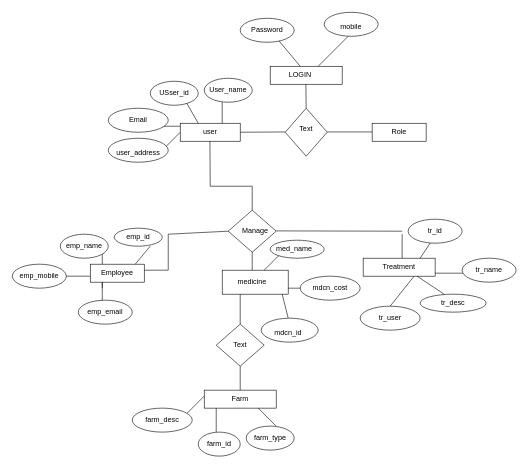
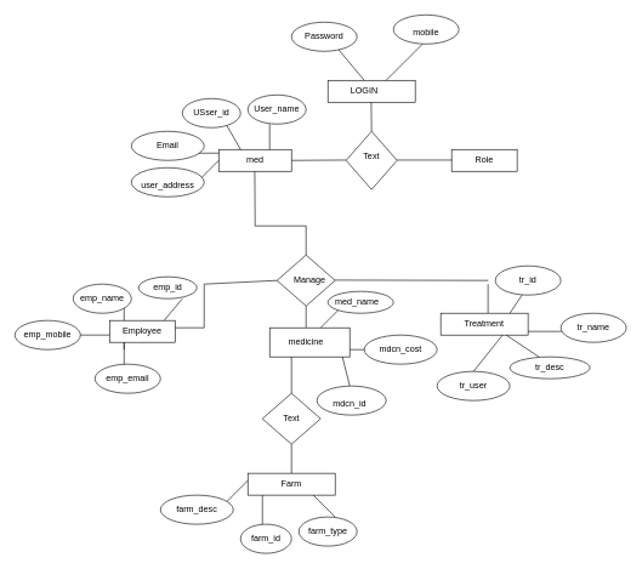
- <mxCell id="33" value="user" style="text;html=1;strokeColor=none;fillColor=none;align=center;verticalAlign=middle;whiteSpace=wrap;rounded=0;" vertex="1" parent="1"><mxGeometry x="320" y="205" width="60" height="30" as="geometry" /></mxCell>
+ <mxCell id="33" value="med" style="text;html=1;strokeColor=none;fillColor=none;align=center;verticalAlign=middle;whiteSpace=wrap;rounded=0;" vertex="1" parent="1"><mxGeometry x="320" y="205" width="60" height="30" as="geometry" /></mxCell>
